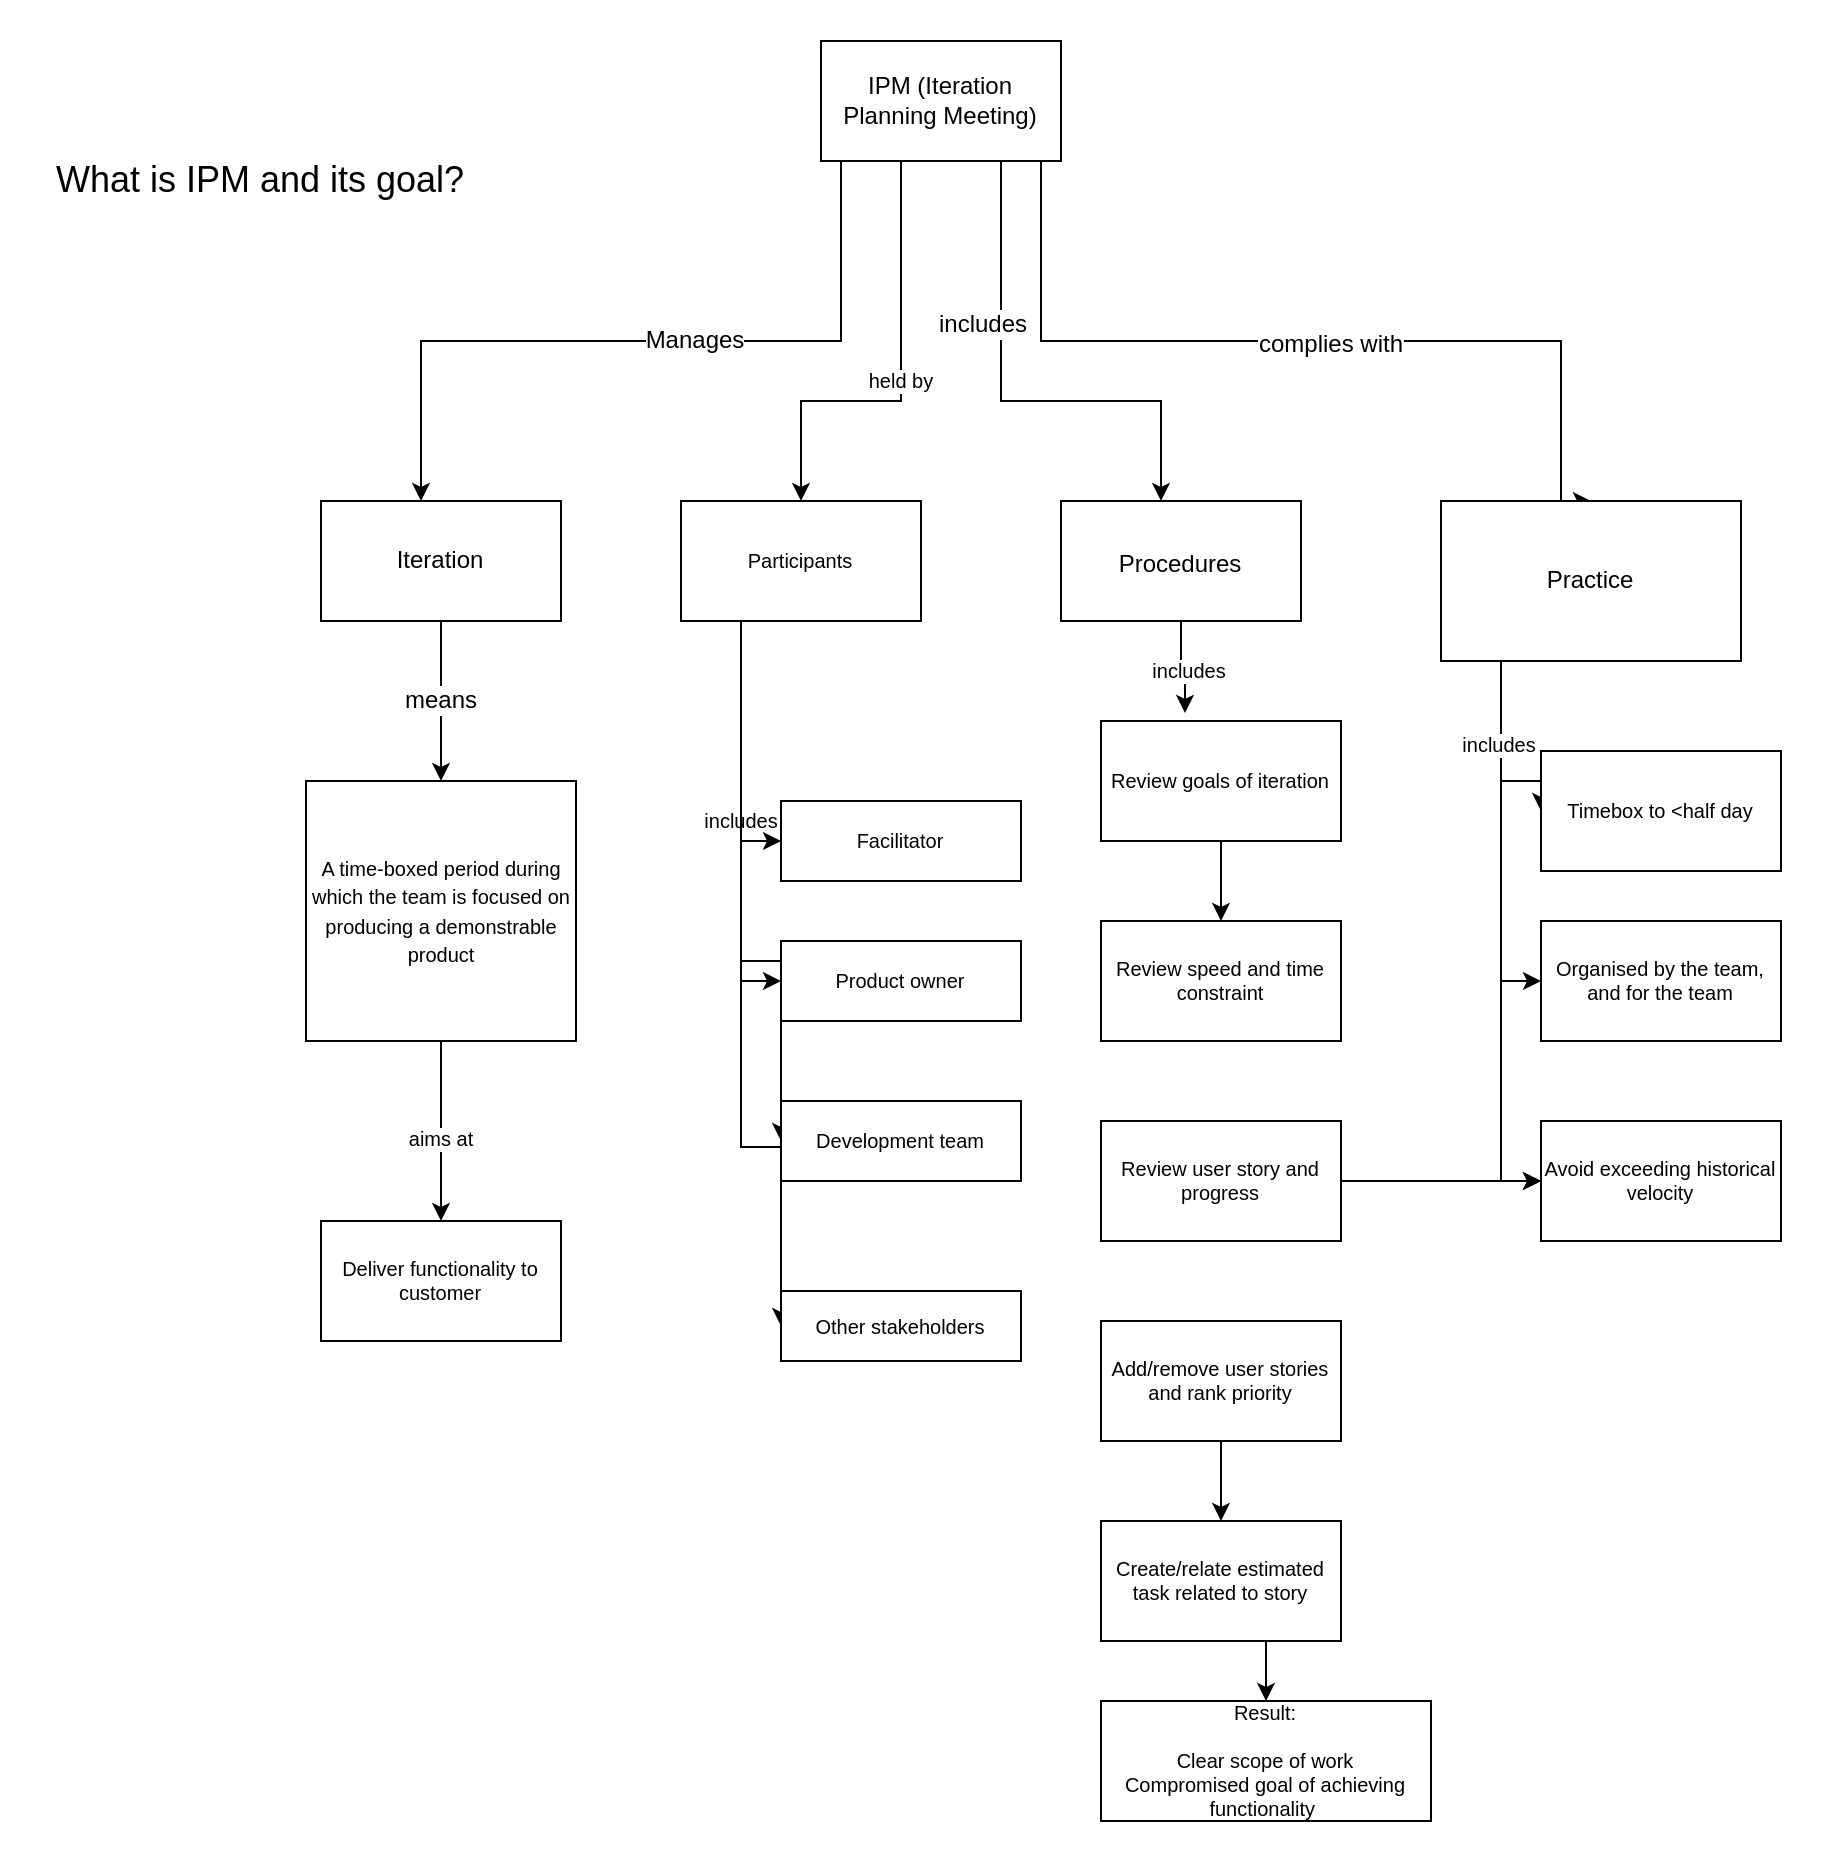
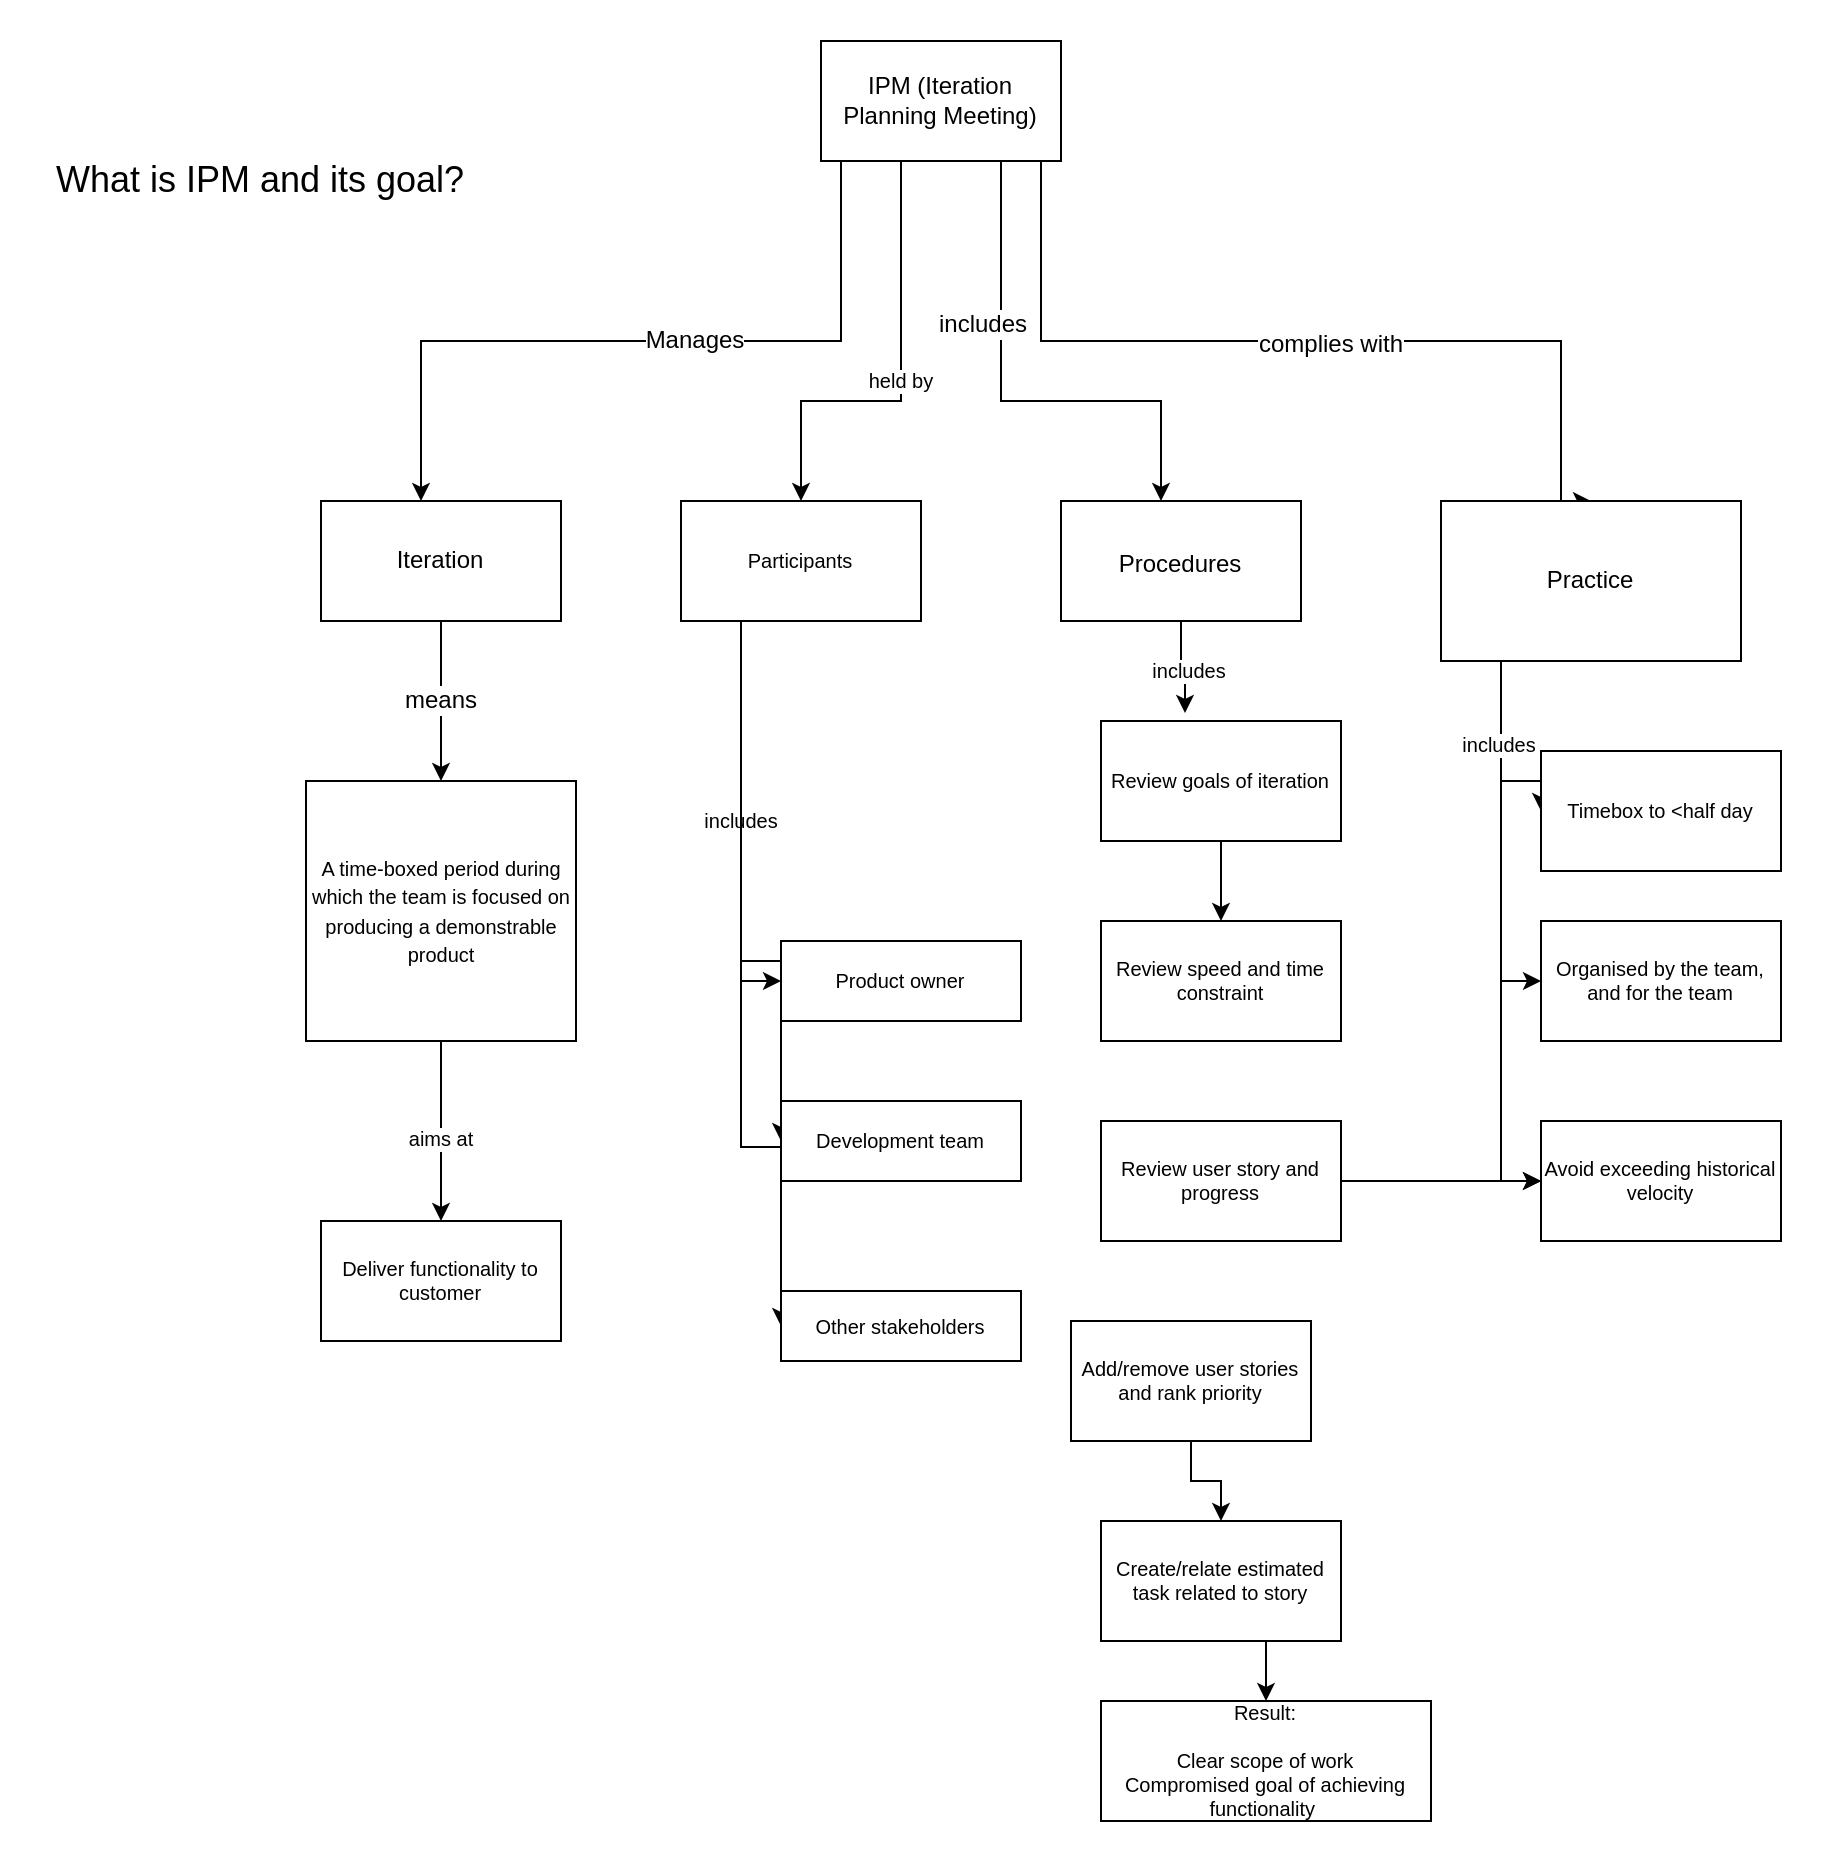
- <mxCell id="27" style="edgeStyle=orthogonalEdgeStyle;rounded=0;orthogonalLoop=1;jettySize=auto;html=1;entryX=0;entryY=0.5;entryDx=0;entryDy=0;fontSize=10;" edge="1" parent="1" source="28" target="42"><mxGeometry relative="1" as="geometry"><Array as="points"><mxPoint x="370" y="420" /></Array></mxGeometry></mxCell>
- <mxCell id="42" value="Facilitator" style="rounded=0;whiteSpace=wrap;html=1;fontSize=10;" vertex="1" parent="1"><mxGeometry y="400" width="120" height="40" as="geometry" x="390" /></mxCell>
- <mxCell id="38" value="Add/remove user stories and rank priority" style="rounded=0;whiteSpace=wrap;html=1;fontSize=10;" vertex="1" parent="1"><mxGeometry x="550" y="660" width="120" height="60" as="geometry" /></mxCell>
+ <mxCell id="38" value="Add/remove user stories and rank priority" style="rounded=0;whiteSpace=wrap;html=1;fontSize=10;" vertex="1" parent="1"><mxGeometry x="535" y="660" width="120" height="60" as="geometry" /></mxCell>
